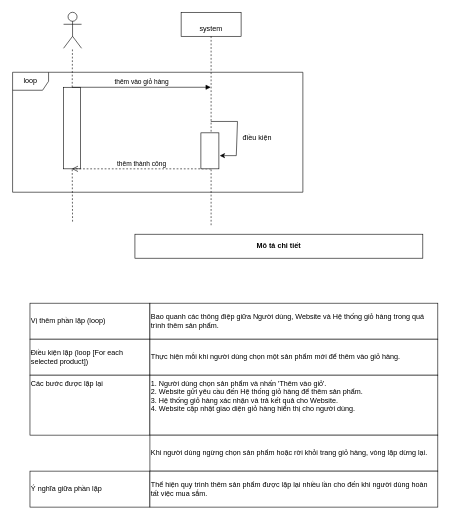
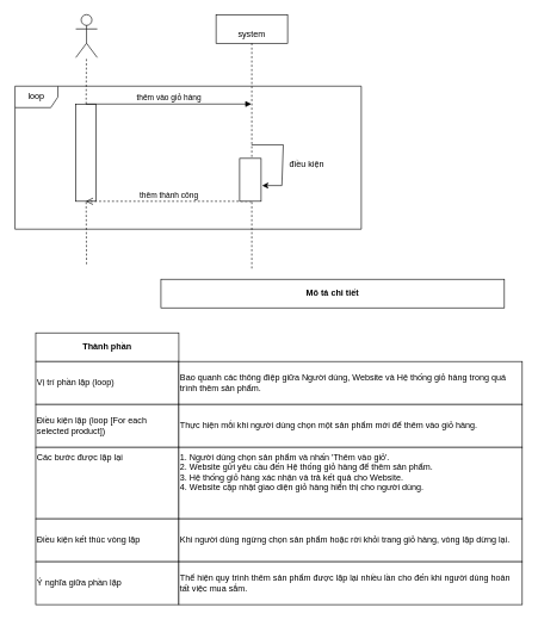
+ <mxCell id="13" value="Thành phần" style="shape=rectangle;whiteSpace=wrap;html=1;fontStyle=1;align=center;verticalAlign=middle" vertex="1" parent="1"><mxGeometry x="49" y="465" width="200" height="40" as="geometry" /></mxCell>
- <mxCell id="15" value="Vị thêm phần lặp (loop)" style="shape=rectangle;whiteSpace=wrap;html=1;strokeColor=#000000;align=left;verticalAlign=middle" vertex="1" parent="1"><mxGeometry x="49" y="505" width="200" height="60" as="geometry" /></mxCell>
+ <mxCell id="15" value="Vị trí phần lặp (loop)" style="shape=rectangle;whiteSpace=wrap;html=1;strokeColor=#000000;align=left;verticalAlign=middle" vertex="1" parent="1"><mxGeometry x="49" y="505" width="200" height="60" as="geometry" /></mxCell>
+ <mxCell id="21" value="Điều kiện kết thúc vòng lặp" style="shape=rectangle;whiteSpace=wrap;html=1;strokeColor=#000000;align=left;verticalAlign=middle" vertex="1" parent="1"><mxGeometry x="49" y="725" width="200" height="60" as="geometry" /></mxCell>
